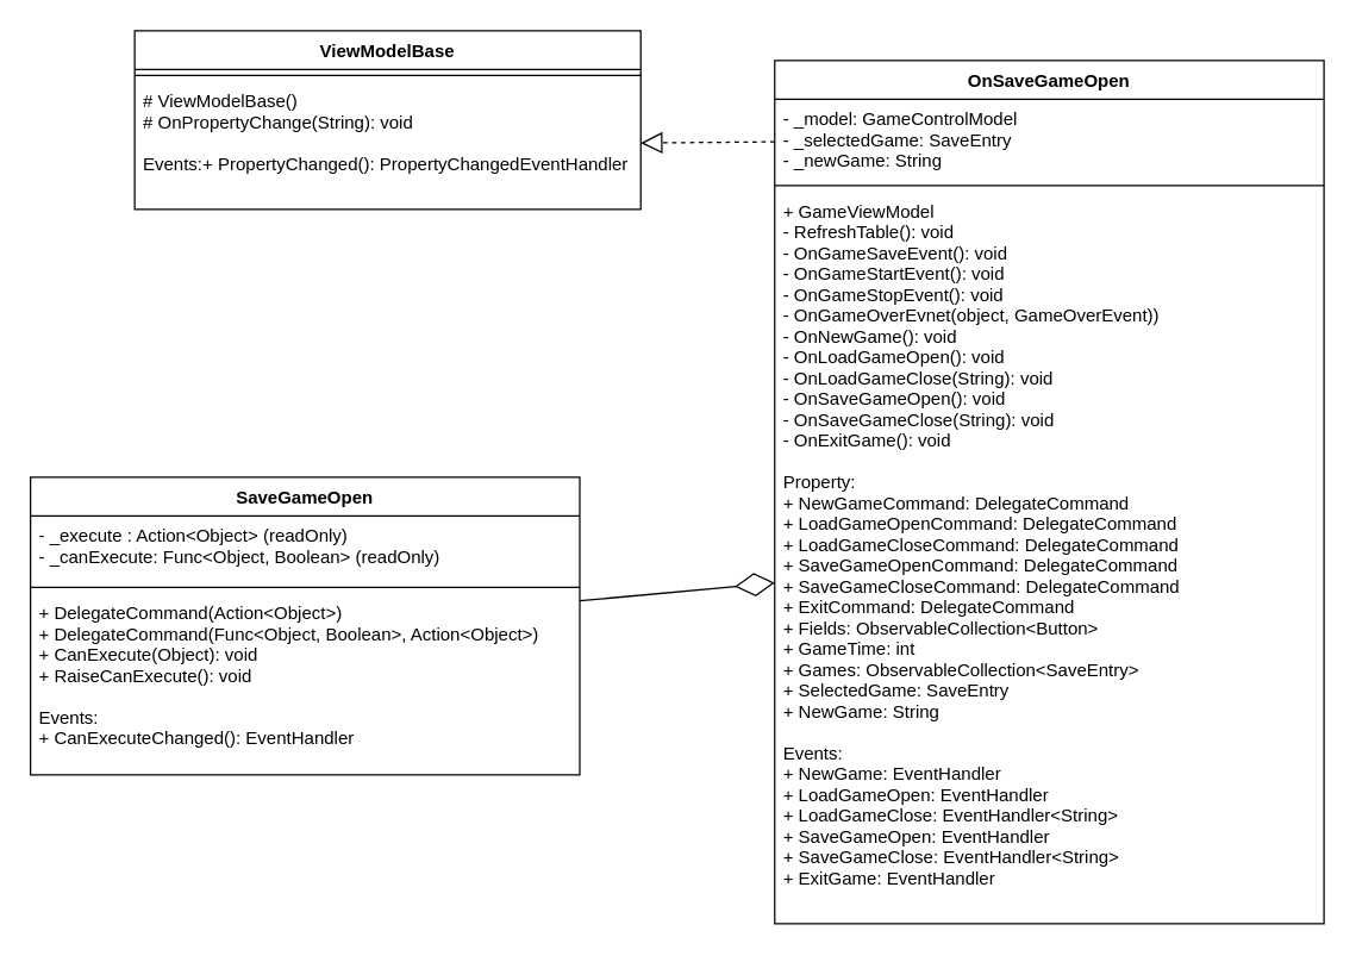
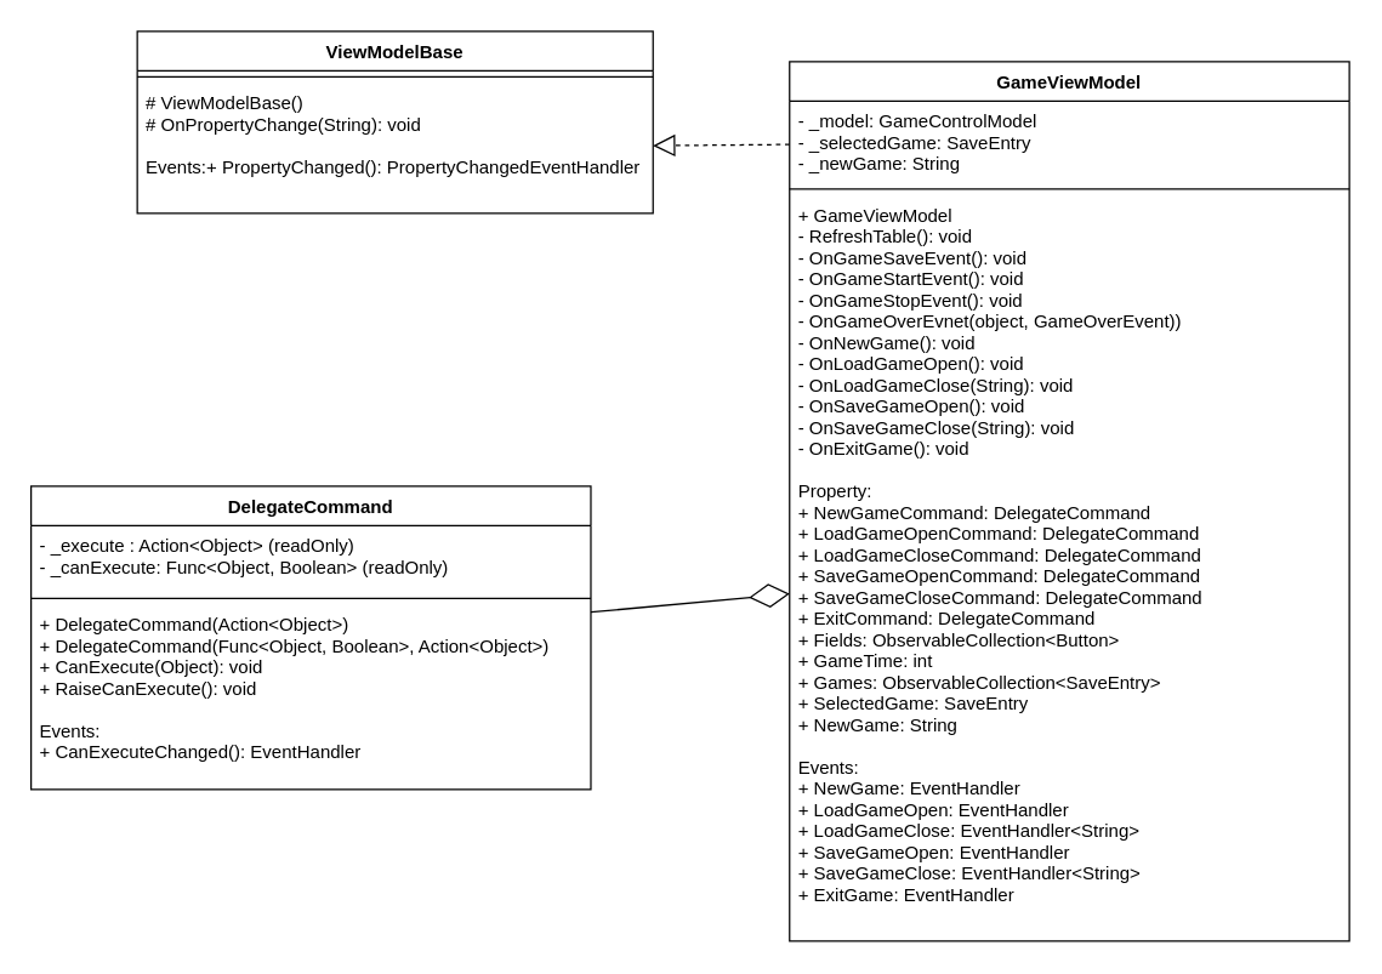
- <mxCell id="5" value="OnSaveGameOpen" style="swimlane;fontStyle=1;align=center;verticalAlign=top;childLayout=stackLayout;horizontal=1;startSize=26;horizontalStack=0;resizeParent=1;resizeParentMax=0;resizeLast=0;collapsible=1;marginBottom=0;fontFamily=Helvetica;fontColor=#000000;" vertex="1" parent="1"><mxGeometry x="520" y="40" width="369" height="580" as="geometry" /></mxCell>
+ <mxCell id="5" value="GameViewModel" style="swimlane;fontStyle=1;align=center;verticalAlign=top;childLayout=stackLayout;horizontal=1;startSize=26;horizontalStack=0;resizeParent=1;resizeParentMax=0;resizeLast=0;collapsible=1;marginBottom=0;fontFamily=Helvetica;fontColor=#000000;" vertex="1" parent="1"><mxGeometry x="520" y="40" width="369" height="580" as="geometry" /></mxCell>
- <mxCell id="10" value="SaveGameOpen" style="swimlane;fontStyle=1;align=center;verticalAlign=top;childLayout=stackLayout;horizontal=1;startSize=26;horizontalStack=0;resizeParent=1;resizeParentMax=0;resizeLast=0;collapsible=1;marginBottom=0;fontFamily=Helvetica;fontColor=#000000;" vertex="1" parent="1"><mxGeometry x="20" y="320" width="369" height="200" as="geometry" /></mxCell>
+ <mxCell id="10" value="DelegateCommand" style="swimlane;fontStyle=1;align=center;verticalAlign=top;childLayout=stackLayout;horizontal=1;startSize=26;horizontalStack=0;resizeParent=1;resizeParentMax=0;resizeLast=0;collapsible=1;marginBottom=0;fontFamily=Helvetica;fontColor=#000000;" vertex="1" parent="1"><mxGeometry x="20" y="320" width="369" height="200" as="geometry" /></mxCell>
